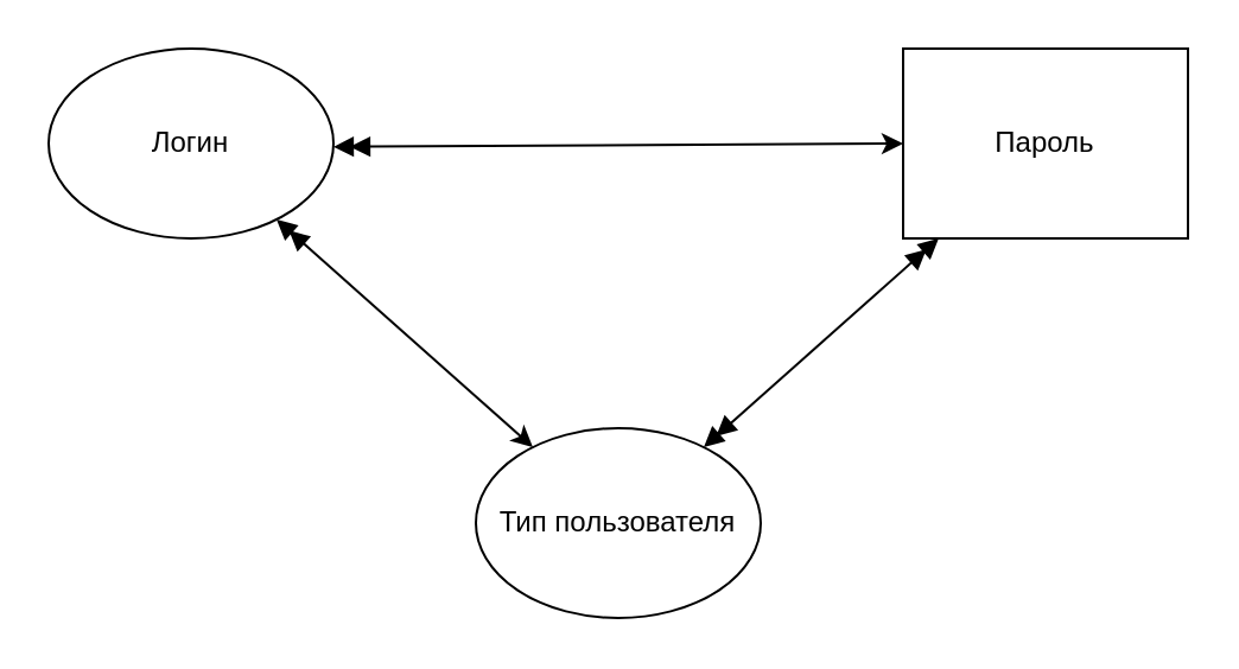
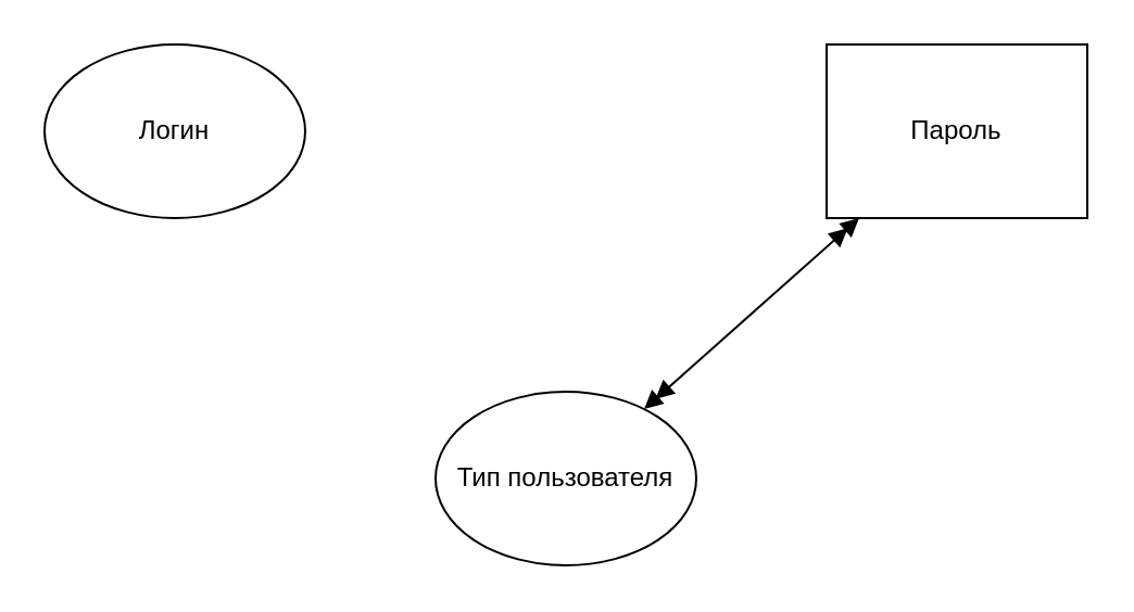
- <mxCell id="5" value="" style="endArrow=classic;html=1;rounded=0;endFill=1;startArrow=doubleBlock;startFill=1;" edge="1" parent="1" source="2" target="3"><mxGeometry width="50" height="50" relative="1" as="geometry"><mxPoint x="100" y="280" as="sourcePoint" /><mxPoint x="150" y="230" as="targetPoint" /></mxGeometry></mxCell>
- <mxCell id="7" value="" style="endArrow=doubleBlock;html=1;rounded=0;endFill=1;startArrow=classic;startFill=1;" edge="1" parent="1" source="4" target="2"><mxGeometry width="50" height="50" relative="1" as="geometry"><mxPoint x="306" y="198" as="sourcePoint" /><mxPoint x="414" y="102" as="targetPoint" /></mxGeometry></mxCell>
